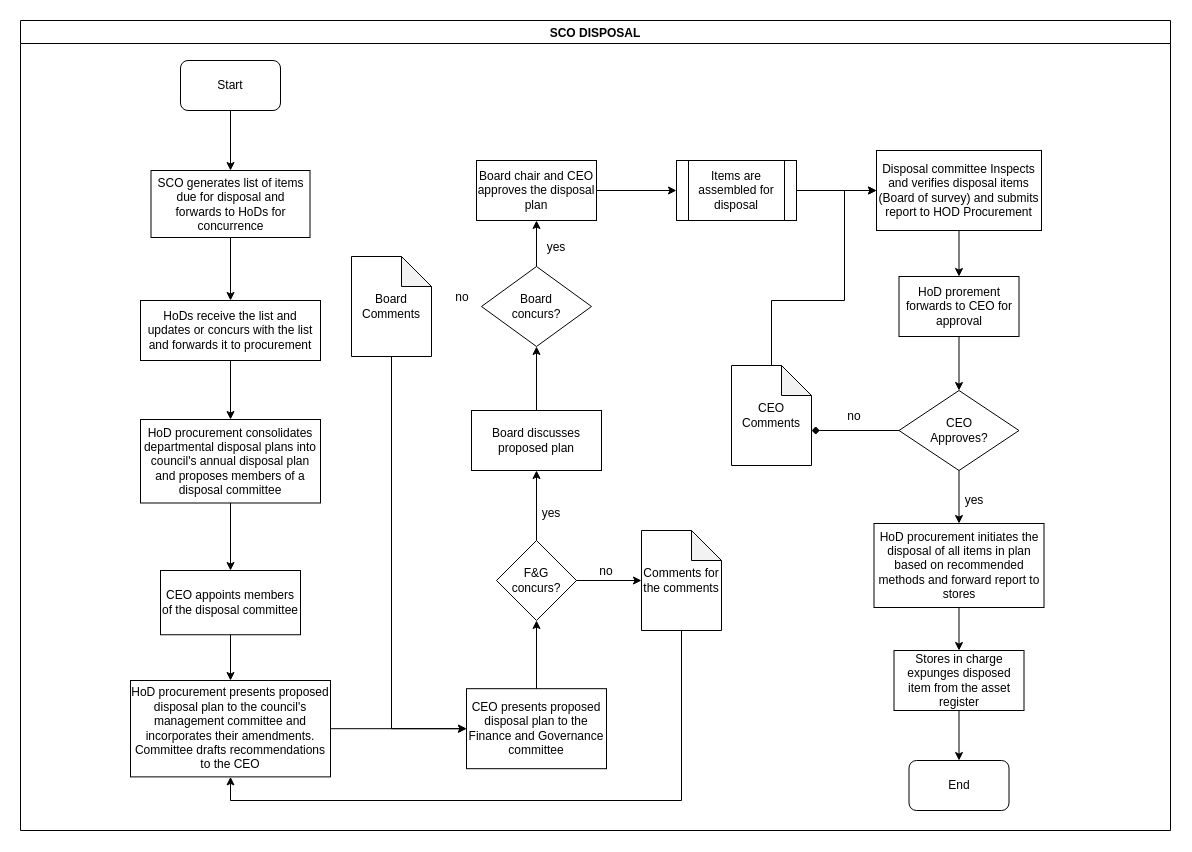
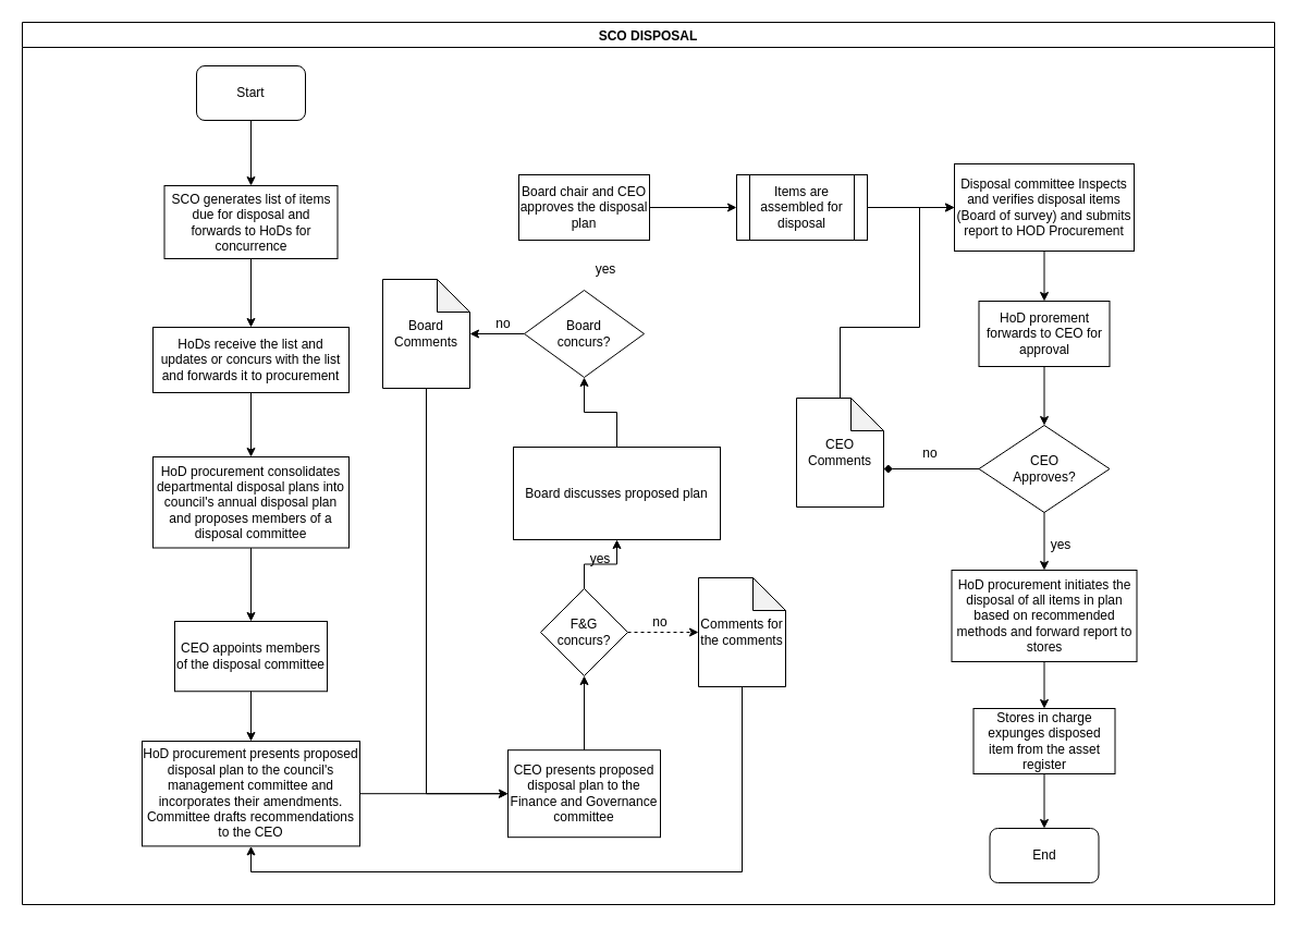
- <mxCell id="42" value="" style="edgeStyle=orthogonalEdgeStyle;rounded=0;orthogonalLoop=1;jettySize=auto;html=1;" edge="1" parent="1" source="44" target="20"><mxGeometry relative="1" as="geometry" /></mxCell>
+ <mxCell id="43" value="" style="edgeStyle=orthogonalEdgeStyle;rounded=0;orthogonalLoop=1;jettySize=auto;html=1;" edge="1" parent="1" source="44" target="22"><mxGeometry relative="1" as="geometry"><mxPoint x="666" y="306" as="targetPoint" /></mxGeometry></mxCell>
- <mxCell id="15" value="Board discusses proposed plan" style="whiteSpace=wrap;html=1;" vertex="1" parent="2"><mxGeometry x="451" y="390" width="130" height="60" as="geometry" /></mxCell>
+ <mxCell id="15" value="Board discusses proposed plan" style="whiteSpace=wrap;html=1;" vertex="1" parent="2"><mxGeometry x="451" y="390" width="190" height="85" as="geometry" /></mxCell>
- <mxCell id="19" value="" style="edgeStyle=orthogonalEdgeStyle;rounded=0;orthogonalLoop=1;jettySize=auto;html=1;entryX=0;entryY=0.5;entryDx=0;entryDy=0;entryPerimeter=0;" edge="1" parent="2" source="13" target="18"><mxGeometry relative="1" as="geometry"><mxPoint x="616" y="560" as="targetPoint" /></mxGeometry></mxCell>
+ <mxCell id="19" value="" style="edgeStyle=orthogonalEdgeStyle;rounded=0;orthogonalLoop=1;jettySize=auto;html=1;entryX=0;entryY=0.5;entryDx=0;entryDy=0;entryPerimeter=0;dashed=1;" edge="1" parent="2" source="13" target="18"><mxGeometry relative="1" as="geometry"><mxPoint x="616" y="560" as="targetPoint" /></mxGeometry></mxCell>
